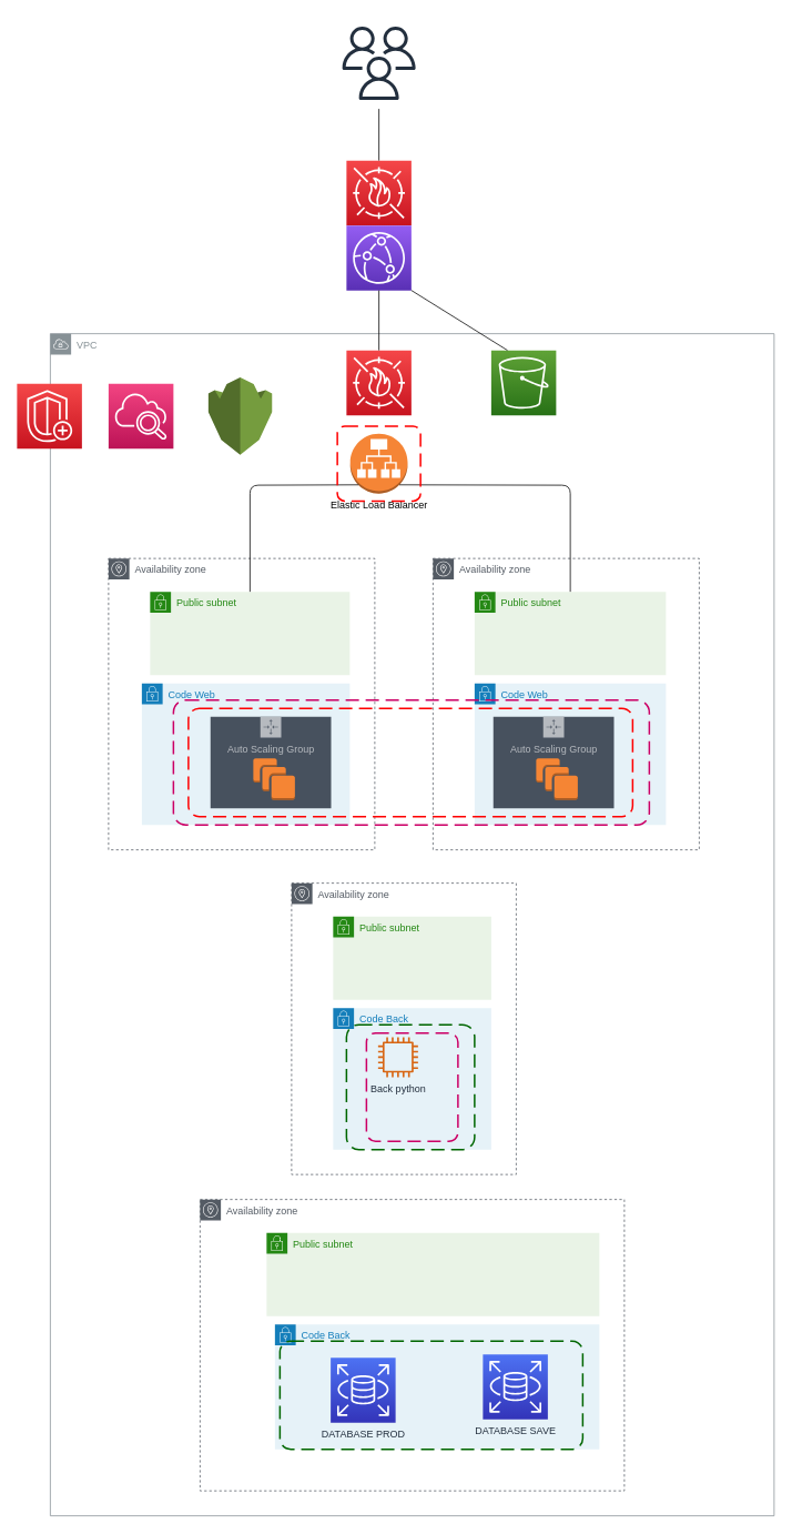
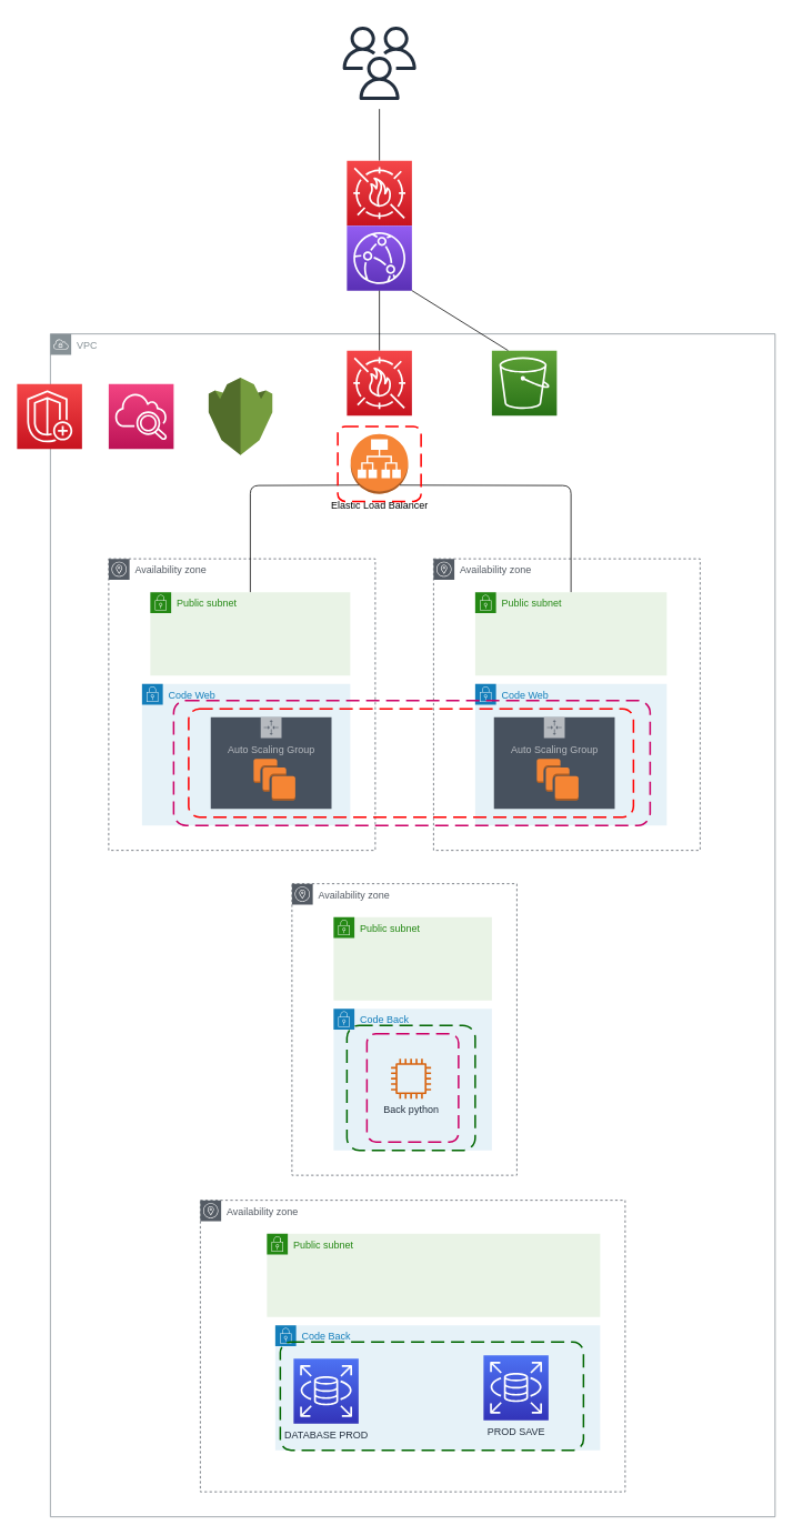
- <mxCell id="23" value="Back python" style="outlineConnect=0;fontColor=#232F3E;gradientColor=none;fillColor=#D86613;strokeColor=none;dashed=0;verticalLabelPosition=bottom;verticalAlign=top;align=center;html=1;fontSize=12;fontStyle=0;aspect=fixed;pointerEvents=1;shape=mxgraph.aws4.instance2;" vertex="1" parent="1"><mxGeometry x="454" y="1245" width="48" height="48" as="geometry" /></mxCell>
+ <mxCell id="23" value="Back python" style="outlineConnect=0;fontColor=#232F3E;gradientColor=none;fillColor=#D86613;strokeColor=none;dashed=0;verticalLabelPosition=bottom;verticalAlign=top;align=center;html=1;fontSize=12;fontStyle=0;aspect=fixed;pointerEvents=1;shape=mxgraph.aws4.instance2;" vertex="1" parent="1"><mxGeometry x="469" y="1270" width="48" height="48" as="geometry" /></mxCell>
- <mxCell id="27" value="DATABASE PROD" style="points=[[0,0,0],[0.25,0,0],[0.5,0,0],[0.75,0,0],[1,0,0],[0,1,0],[0.25,1,0],[0.5,1,0],[0.75,1,0],[1,1,0],[0,0.25,0],[0,0.5,0],[0,0.75,0],[1,0.25,0],[1,0.5,0],[1,0.75,0]];outlineConnect=0;fontColor=#232F3E;gradientColor=#4D72F3;gradientDirection=north;fillColor=#3334B9;strokeColor=#ffffff;dashed=0;verticalLabelPosition=bottom;verticalAlign=top;align=center;html=1;fontSize=12;fontStyle=0;aspect=fixed;shape=mxgraph.aws4.resourceIcon;resIcon=mxgraph.aws4.rds;" vertex="1" parent="1"><mxGeometry x="397" y="1630" width="78" height="78" as="geometry" /></mxCell>
+ <mxCell id="27" value="DATABASE PROD" style="points=[[0,0,0],[0.25,0,0],[0.5,0,0],[0.75,0,0],[1,0,0],[0,1,0],[0.25,1,0],[0.5,1,0],[0.75,1,0],[1,1,0],[0,0.25,0],[0,0.5,0],[0,0.75,0],[1,0.25,0],[1,0.5,0],[1,0.75,0]];outlineConnect=0;fontColor=#232F3E;gradientColor=#4D72F3;gradientDirection=north;fillColor=#3334B9;strokeColor=#ffffff;dashed=0;verticalLabelPosition=bottom;verticalAlign=top;align=center;html=1;fontSize=12;fontStyle=0;aspect=fixed;shape=mxgraph.aws4.resourceIcon;resIcon=mxgraph.aws4.rds;" vertex="1" parent="1"><mxGeometry x="352" y="1630" width="78" height="78" as="geometry" /></mxCell>
- <mxCell id="28" value="DATABASE SAVE" style="points=[[0,0,0],[0.25,0,0],[0.5,0,0],[0.75,0,0],[1,0,0],[0,1,0],[0.25,1,0],[0.5,1,0],[0.75,1,0],[1,1,0],[0,0.25,0],[0,0.5,0],[0,0.75,0],[1,0.25,0],[1,0.5,0],[1,0.75,0]];outlineConnect=0;fontColor=#232F3E;gradientColor=#4D72F3;gradientDirection=north;fillColor=#3334B9;strokeColor=#ffffff;dashed=0;verticalLabelPosition=bottom;verticalAlign=top;align=center;html=1;fontSize=12;fontStyle=0;aspect=fixed;shape=mxgraph.aws4.resourceIcon;resIcon=mxgraph.aws4.rds;" vertex="1" parent="1"><mxGeometry x="580" y="1626" width="78" height="78" as="geometry" /></mxCell>
+ <mxCell id="28" value="PROD SAVE" style="points=[[0,0,0],[0.25,0,0],[0.5,0,0],[0.75,0,0],[1,0,0],[0,1,0],[0.25,1,0],[0.5,1,0],[0.75,1,0],[1,1,0],[0,0.25,0],[0,0.5,0],[0,0.75,0],[1,0.25,0],[1,0.5,0],[1,0.75,0]];outlineConnect=0;fontColor=#232F3E;gradientColor=#4D72F3;gradientDirection=north;fillColor=#3334B9;strokeColor=#ffffff;dashed=0;verticalLabelPosition=bottom;verticalAlign=top;align=center;html=1;fontSize=12;fontStyle=0;aspect=fixed;shape=mxgraph.aws4.resourceIcon;resIcon=mxgraph.aws4.rds;" vertex="1" parent="1"><mxGeometry x="580" y="1626" width="78" height="78" as="geometry" /></mxCell>
